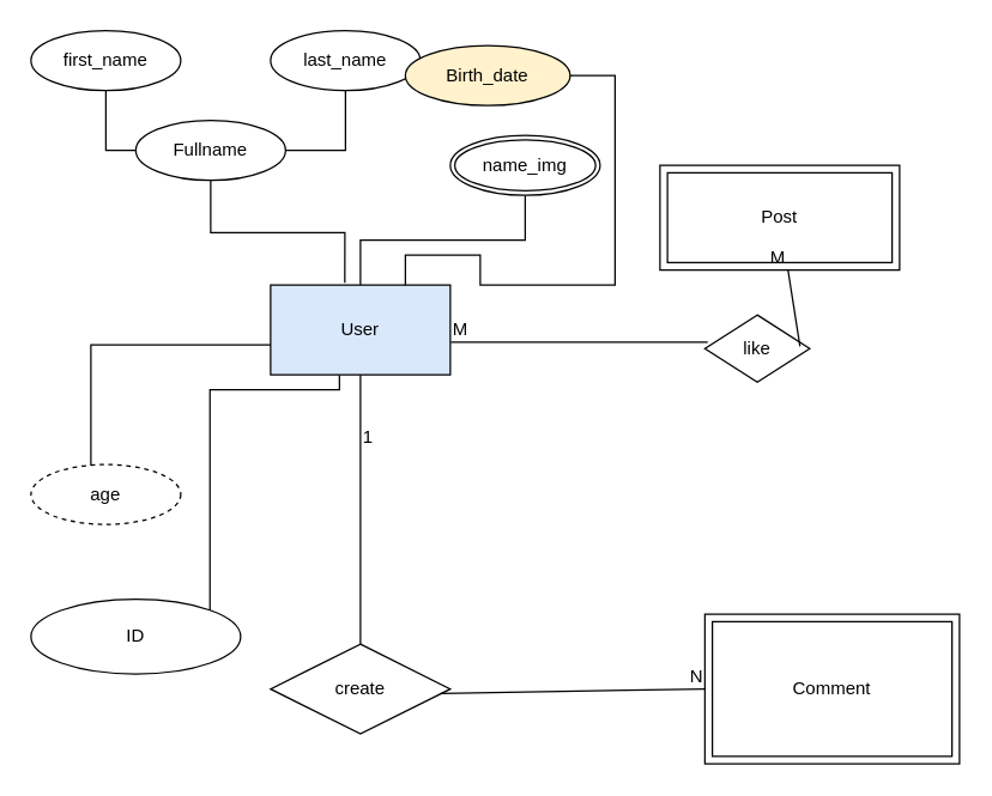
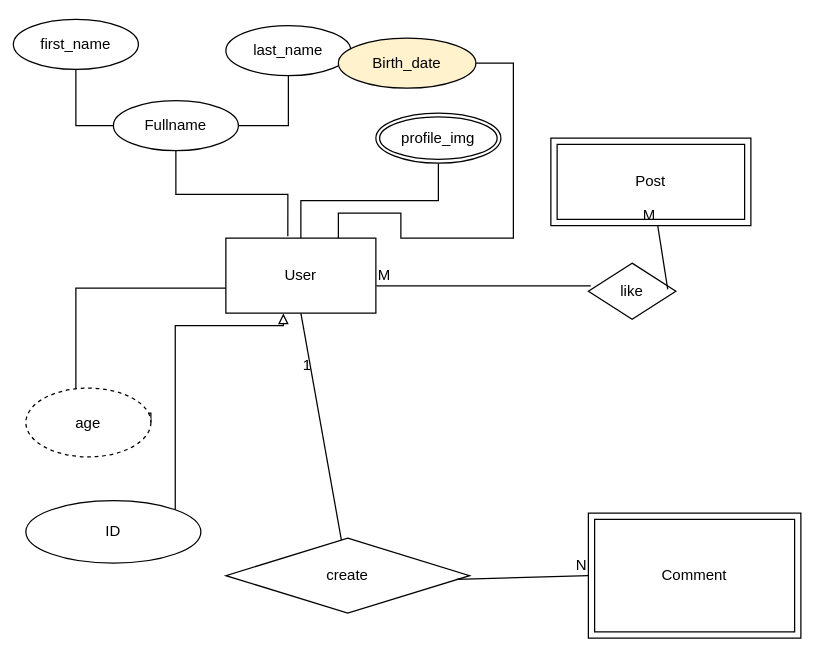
- <mxCell id="11" value="first_name" style="ellipse;whiteSpace=wrap;html=1;align=center;" vertex="1" parent="1"><mxGeometry x="20" y="20" width="100" height="40" as="geometry" /></mxCell>
+ <mxCell id="11" value="first_name" style="ellipse;whiteSpace=wrap;html=1;align=center;" vertex="1" parent="1"><mxGeometry x="10" y="15" width="100" height="40" as="geometry" /></mxCell>
- <mxCell id="12" value="name_img" style="ellipse;shape=doubleEllipse;margin=3;whiteSpace=wrap;html=1;align=center;" vertex="1" parent="1"><mxGeometry x="300" y="90" width="100" height="40" as="geometry" /></mxCell>
+ <mxCell id="12" value="profile_img" style="ellipse;shape=doubleEllipse;margin=3;whiteSpace=wrap;html=1;align=center;" vertex="1" parent="1"><mxGeometry x="300" y="90" width="100" height="40" as="geometry" /></mxCell>
- <mxCell id="3" value="User" style="rounded=0;whiteSpace=wrap;html=1;fillColor=#dae8fc;" vertex="1" parent="1"><mxGeometry x="180" y="190" width="120" height="60" as="geometry" /></mxCell>
+ <mxCell id="3" value="User" style="rounded=0;whiteSpace=wrap;html=1;" vertex="1" parent="1"><mxGeometry x="180" y="190" width="120" height="60" as="geometry" /></mxCell>
- <mxCell id="18" style="edgeStyle=orthogonalEdgeStyle;rounded=0;orthogonalLoop=1;jettySize=auto;html=1;exitX=1;exitY=0;exitDx=0;exitDy=0;entryX=0.383;entryY=1.005;entryDx=0;entryDy=0;entryPerimeter=0;endArrow=none;endFill=0;" edge="1" parent="1" source="17" target="3"><mxGeometry relative="1" as="geometry"><Array as="points"><mxPoint x="140" y="260" /></Array></mxGeometry></mxCell>
+ <mxCell id="18" style="edgeStyle=orthogonalEdgeStyle;rounded=0;orthogonalLoop=1;jettySize=auto;html=1;exitX=1;exitY=0;exitDx=0;exitDy=0;entryX=0.383;entryY=1.005;entryDx=0;entryDy=0;entryPerimeter=0;endArrow=block;endFill=0;" edge="1" parent="1" source="17" target="3"><mxGeometry relative="1" as="geometry"><Array as="points"><mxPoint x="140" y="260" /></Array></mxGeometry></mxCell>
- <mxCell id="14" value="age" style="ellipse;whiteSpace=wrap;html=1;align=center;dashed=1;" vertex="1" parent="1"><mxGeometry x="20" y="310" width="100" height="40" as="geometry" /></mxCell>
+ <mxCell id="14" value="age" style="ellipse;whiteSpace=wrap;html=1;align=center;dashed=1;" vertex="1" parent="1"><mxGeometry x="20" y="310" width="100" height="55" as="geometry" /></mxCell>
- <mxCell id="19" value="create" style="shape=rhombus;perimeter=rhombusPerimeter;whiteSpace=wrap;html=1;align=center;" vertex="1" parent="1"><mxGeometry x="180" y="430" width="120" height="60" as="geometry" /></mxCell>
+ <mxCell id="19" value="create" style="shape=rhombus;perimeter=rhombusPerimeter;whiteSpace=wrap;html=1;align=center;" vertex="1" parent="1"><mxGeometry x="180" y="430" width="195" height="60" as="geometry" /></mxCell>
